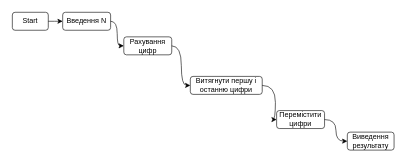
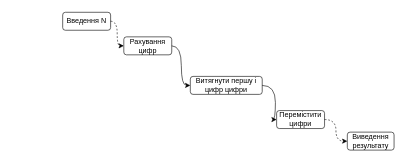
- <mxCell id="2" value="Start" style="rounded=1;whiteSpace=wrap;html=1;" vertex="1" parent="1"><mxGeometry x="20" y="20" width="60" height="30" as="geometry" /></mxCell>
- <mxCell id="8" style="edgeStyle=elbowEdgeStyle;curved=1;html=1;entryX=0;entryY=0.5;entryDx=0;entryDy=0;exitX=1;exitY=0.5;exitDx=0;exitDy=0;" edge="1" parent="1" source="2" target="3"><mxGeometry relative="1" as="geometry"><mxPoint x="140" y="126" as="sourcePoint" /><mxPoint x="153" y="126" as="targetPoint" /></mxGeometry></mxCell>
- <mxCell id="9" style="edgeStyle=elbowEdgeStyle;curved=1;html=1;entryX=0;entryY=0.5;entryDx=0;entryDy=0;exitX=1;exitY=0.5;exitDx=0;exitDy=0;" edge="1" parent="1" source="3" target="4"><mxGeometry relative="1" as="geometry"><mxPoint x="240" y="126" as="sourcePoint" /><mxPoint x="280" y="126" as="targetPoint" /></mxGeometry></mxCell>
+ <mxCell id="9" style="edgeStyle=elbowEdgeStyle;curved=1;html=1;entryX=0;entryY=0.5;entryDx=0;entryDy=0;exitX=1;exitY=0.5;exitDx=0;exitDy=0;dashed=1;" edge="1" parent="1" source="3" target="4"><mxGeometry relative="1" as="geometry"><mxPoint x="240" y="126" as="sourcePoint" /><mxPoint x="280" y="126" as="targetPoint" /></mxGeometry></mxCell>
- <mxCell id="5" value="Витягнути першу і останню цифри" style="rounded=1;whiteSpace=wrap;html=1;" vertex="1" parent="1"><mxGeometry x="317" y="127" width="120" height="30" as="geometry" /></mxCell>
+ <mxCell id="5" value="Витягнути першу і цифр цифри" style="rounded=1;whiteSpace=wrap;html=1;" vertex="1" parent="1"><mxGeometry x="317" y="127" width="120" height="30" as="geometry" /></mxCell>
- <mxCell id="12" style="edgeStyle=elbowEdgeStyle;curved=1;html=1;entryX=0;entryY=0.5;entryDx=0;entryDy=0;exitX=1;exitY=0.5;exitDx=0;exitDy=0;" edge="1" parent="1" source="6" target="7"><mxGeometry relative="1" as="geometry"><mxPoint x="620" y="126" as="sourcePoint" /><mxPoint x="660" y="126" as="targetPoint" /></mxGeometry></mxCell>
+ <mxCell id="12" style="edgeStyle=elbowEdgeStyle;curved=1;html=1;entryX=0;entryY=0.5;entryDx=0;entryDy=0;exitX=1;exitY=0.5;exitDx=0;exitDy=0;dashed=1;" edge="1" parent="1" source="6" target="7"><mxGeometry relative="1" as="geometry"><mxPoint x="620" y="126" as="sourcePoint" /><mxPoint x="660" y="126" as="targetPoint" /></mxGeometry></mxCell>
